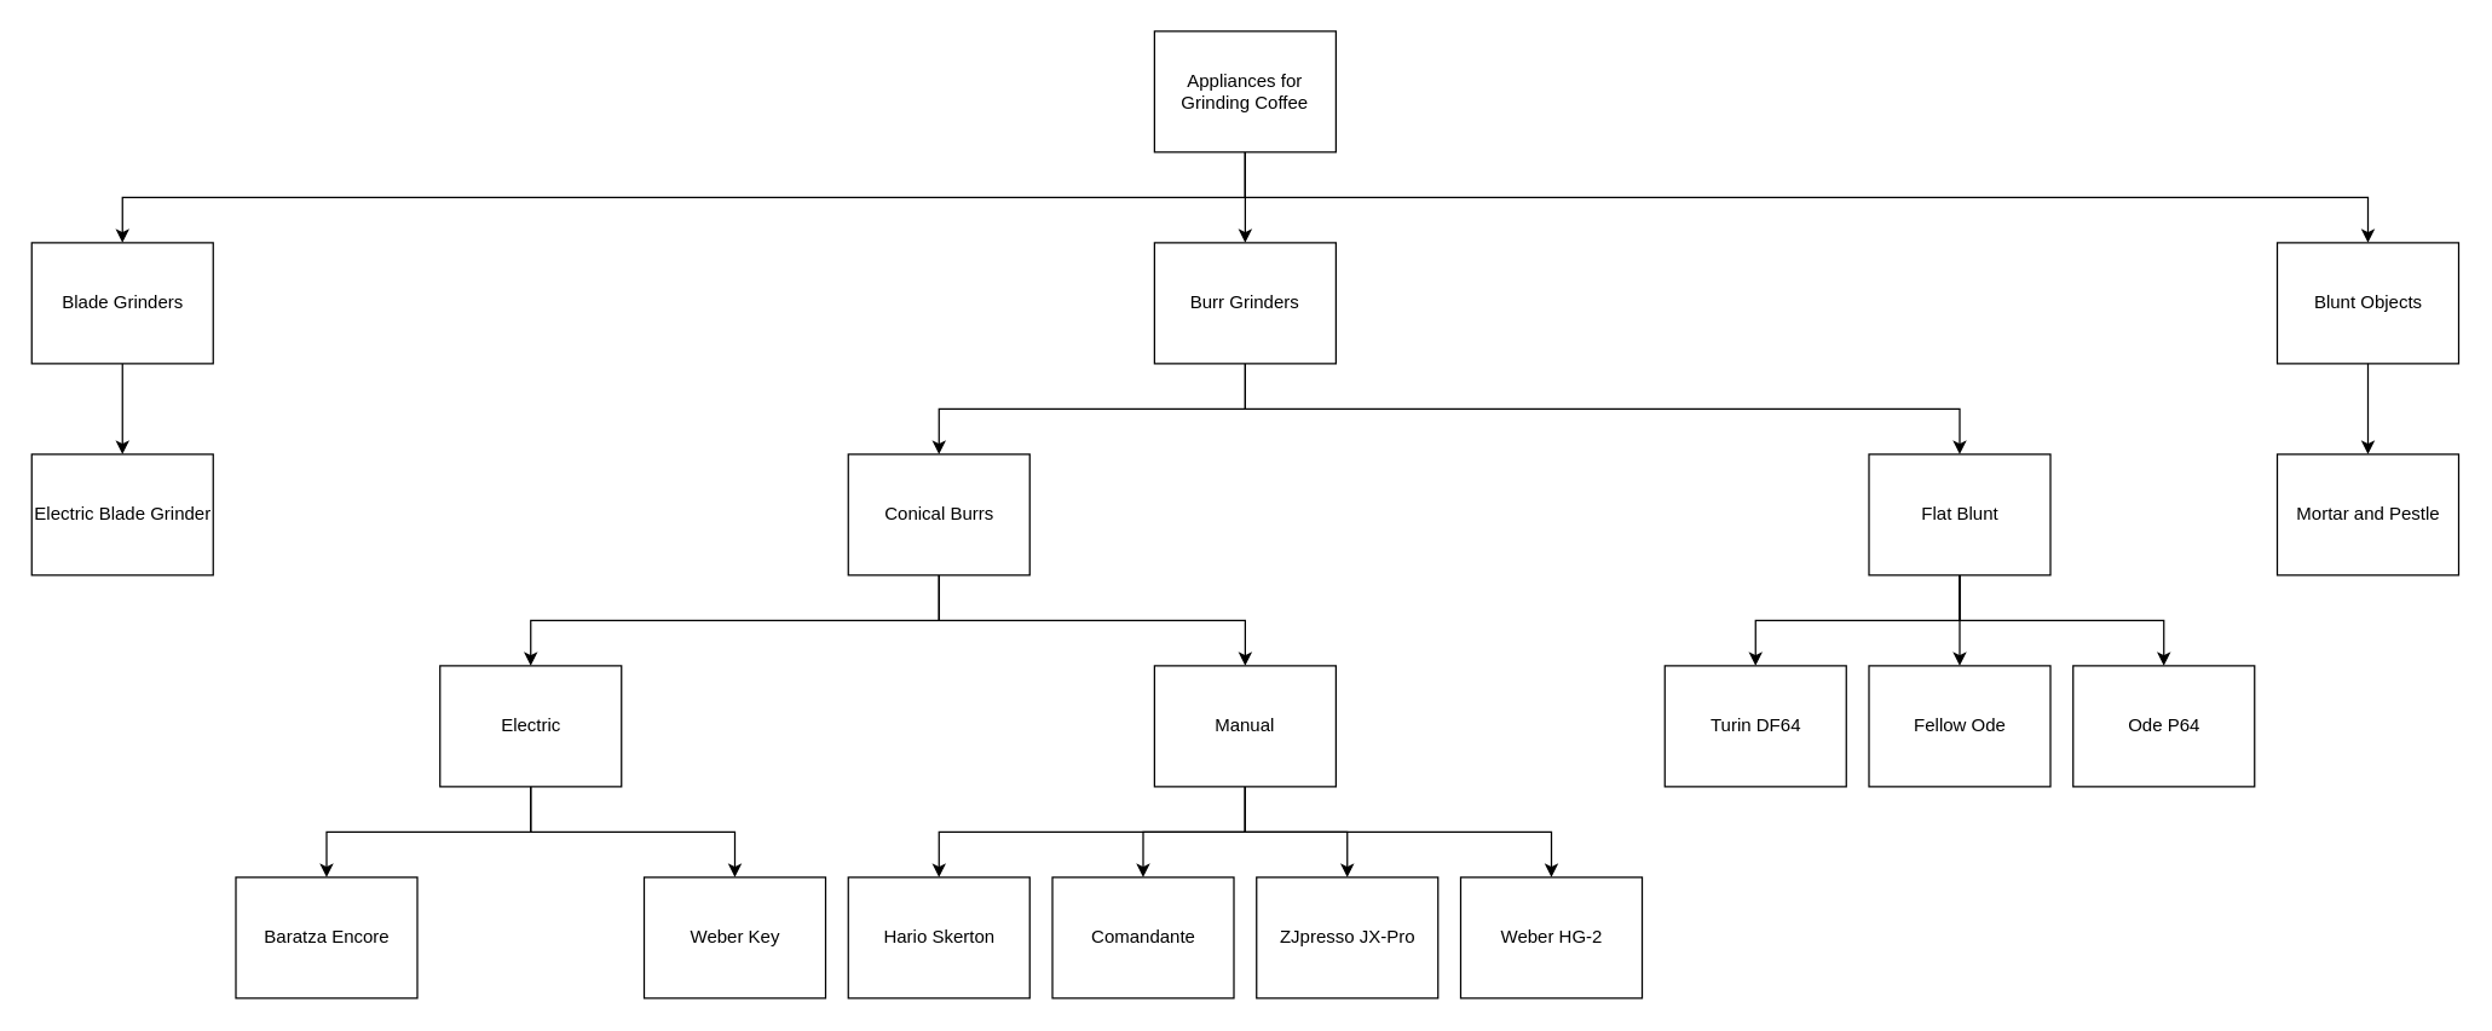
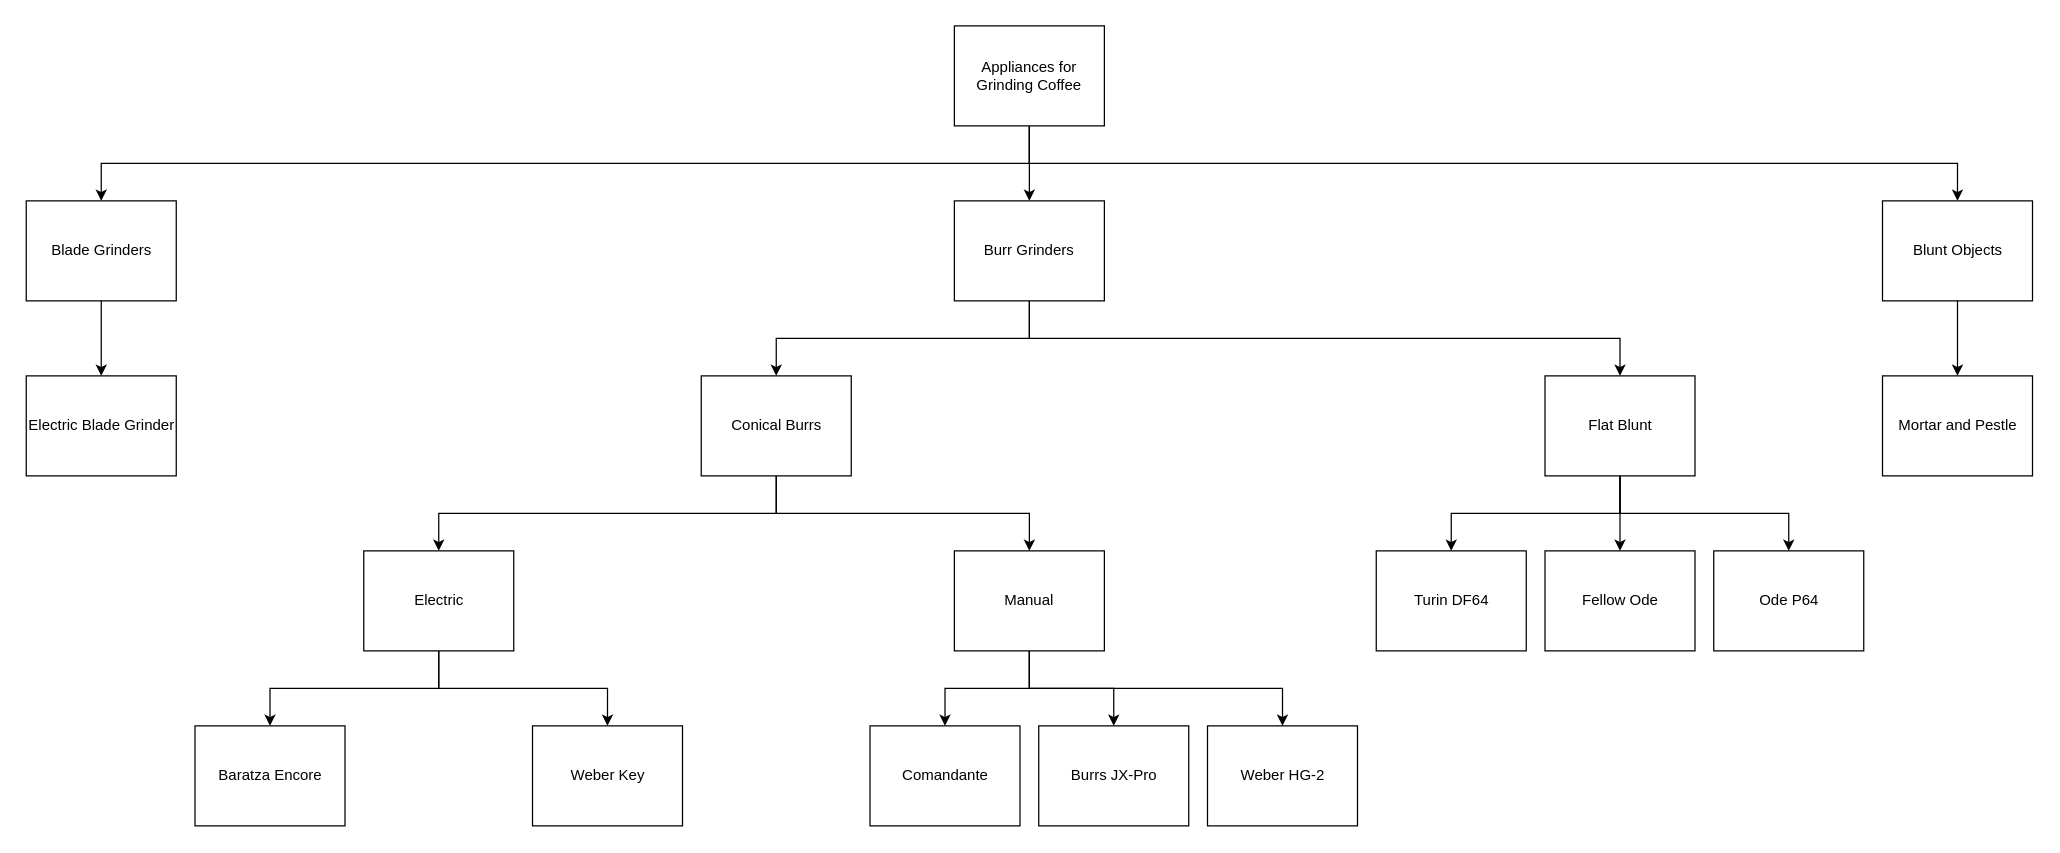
- <mxCell id="29" style="edgeStyle=orthogonalEdgeStyle;orthogonalLoop=1;rounded=0;jettySize=auto;entryX=0.5;entryY=0;exitX=0.5;exitY=1;" edge="1" parent="1" source="10" target="11"><mxGeometry relative="1" as="geometry" /></mxCell>
- <mxCell id="11" value="Hario Skerton" style="whiteSpace=wrap;rounded=0;dashed=0;" vertex="1" parent="1"><mxGeometry x="560.5" y="580" width="120" height="80" as="geometry" /></mxCell>
- <mxCell id="13" value="ZJpresso JX-Pro" style="whiteSpace=wrap;rounded=0;dashed=0;" vertex="1" parent="1"><mxGeometry x="830.5" y="580" width="120" height="80" as="geometry" /></mxCell>
+ <mxCell id="13" value="Burrs JX-Pro" style="whiteSpace=wrap;rounded=0;dashed=0;" vertex="1" parent="1"><mxGeometry x="830.5" y="580" width="120" height="80" as="geometry" /></mxCell>
